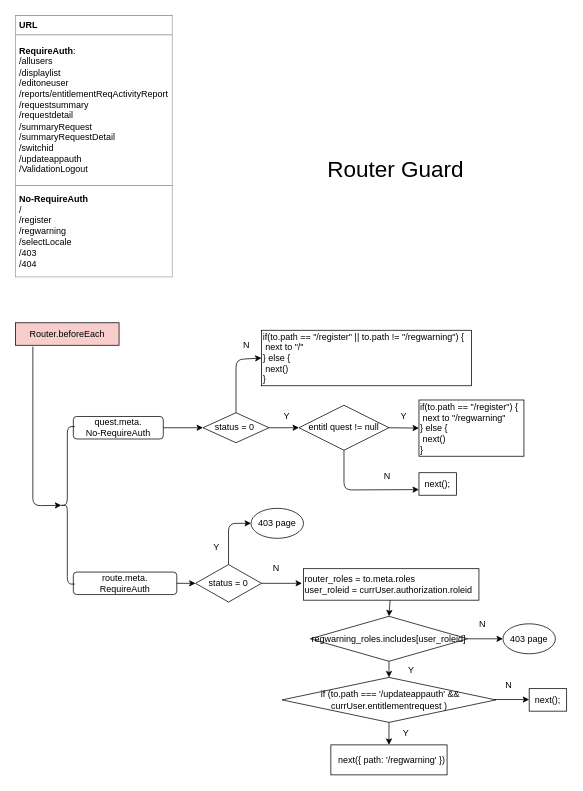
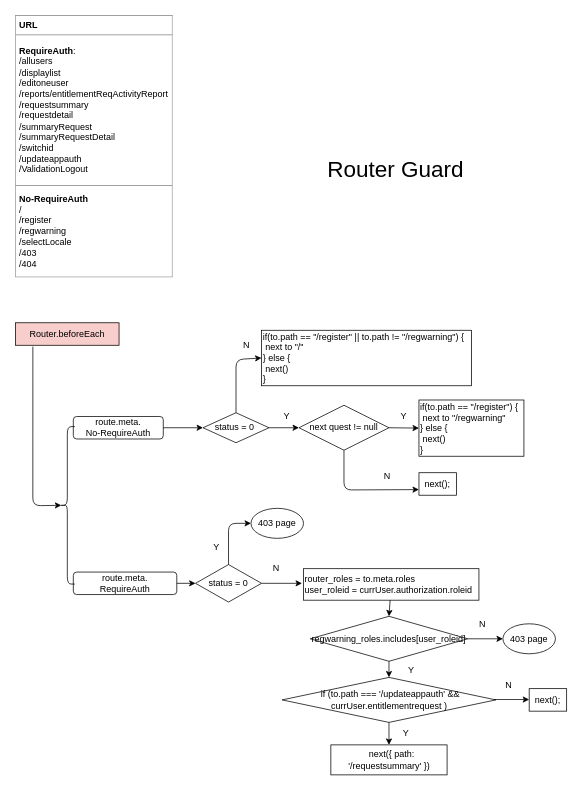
- <mxCell id="4" value="quest.meta.&lt;br&gt;No-RequireAuth" style="rounded=1;whiteSpace=wrap;html=1;" parent="1" vertex="1"><mxGeometry x="97" y="555" width="120" height="30" as="geometry" /></mxCell>
+ <mxCell id="4" value="route.meta.&lt;br&gt;No-RequireAuth" style="rounded=1;whiteSpace=wrap;html=1;" parent="1" vertex="1"><mxGeometry x="97" y="555" width="120" height="30" as="geometry" /></mxCell>
- <mxCell id="20" value="&lt;span style=&quot;white-space: normal&quot;&gt;entitl quest != null&lt;/span&gt;" style="rhombus;whiteSpace=wrap;html=1;align=center;" parent="1" vertex="1"><mxGeometry x="398" y="540" width="120" height="60" as="geometry" /></mxCell>
+ <mxCell id="20" value="&lt;span style=&quot;white-space: normal&quot;&gt;next quest != null&lt;/span&gt;" style="rhombus;whiteSpace=wrap;html=1;align=center;" parent="1" vertex="1"><mxGeometry x="398" y="540" width="120" height="60" as="geometry" /></mxCell>
- <mxCell id="44" value="&amp;nbsp; next({ path: '/regwarning' })&lt;table&gt;&lt;/table&gt;" style="rounded=0;whiteSpace=wrap;html=1;" vertex="1" parent="1"><mxGeometry x="440.5" y="993" width="155" height="40" as="geometry" /></mxCell>
+ <mxCell id="44" value="&amp;nbsp; next({ path: '/requestsummary' })&lt;table&gt;&lt;/table&gt;" style="rounded=0;whiteSpace=wrap;html=1;" vertex="1" parent="1"><mxGeometry x="440.5" y="993" width="155" height="40" as="geometry" /></mxCell>
